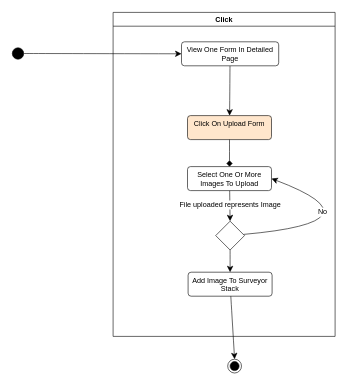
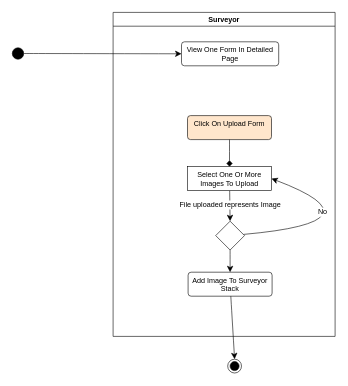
- <mxCell id="2" value="Click" style="swimlane;whiteSpace=wrap;html=1;" vertex="1" parent="1"><mxGeometry x="188" y="20" width="370" height="540" as="geometry" /></mxCell>
+ <mxCell id="2" value="Surveyor" style="swimlane;whiteSpace=wrap;html=1;" vertex="1" parent="1"><mxGeometry x="188" y="20" width="370" height="540" as="geometry" /></mxCell>
- <mxCell id="3" style="edgeStyle=none;curved=1;rounded=0;orthogonalLoop=1;jettySize=auto;html=1;fontSize=12;startSize=8;endSize=8;" edge="1" parent="2" source="4" target="8"><mxGeometry relative="1" as="geometry" /></mxCell>
- <mxCell id="11" value="Select One Or More Images To Upload" style="html=1;align=center;verticalAlign=top;rounded=1;absoluteArcSize=1;arcSize=10;dashed=0;whiteSpace=wrap;" vertex="1" parent="2"><mxGeometry x="124" y="257" width="140" height="40" as="geometry" /></mxCell>
+ <mxCell id="11" value="Select One Or More Images To Upload" style="html=1;align=center;verticalAlign=top;absoluteArcSize=1;arcSize=10;dashed=0;whiteSpace=wrap;rounded=0;" vertex="1" parent="2"><mxGeometry x="124" y="257" width="140" height="40" as="geometry" /></mxCell>
